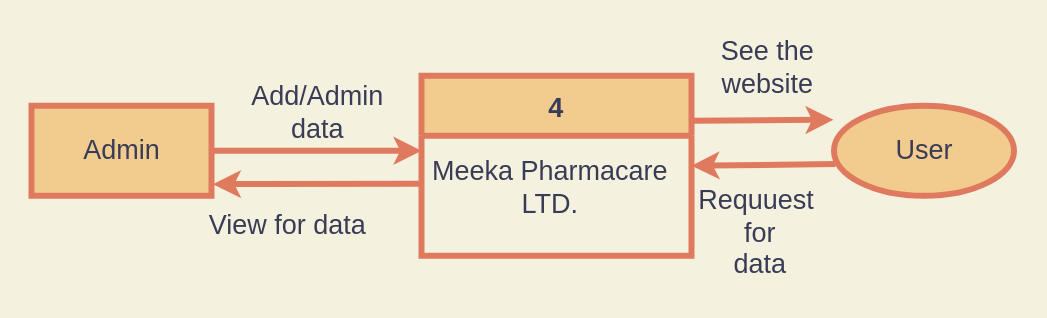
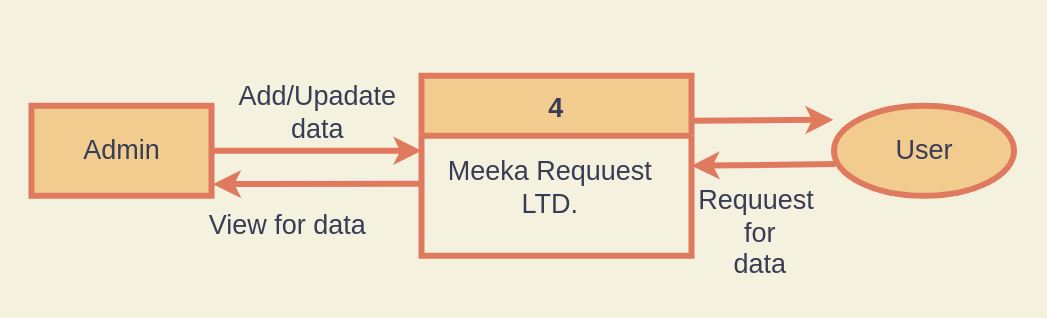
- <mxCell id="11" value="See the &lt;br&gt;website" style="text;html=1;align=center;verticalAlign=middle;resizable=0;points=[];autosize=1;fontSize=18;strokeWidth=4;fontColor=#393C56;" vertex="1" parent="1"><mxGeometry x="470.5" y="20" width="80" height="50" as="geometry" /></mxCell>
- <mxCell id="10" value="Add/Admin &lt;br&gt;data" style="text;html=1;align=center;verticalAlign=middle;resizable=0;points=[];autosize=1;fontSize=18;strokeWidth=4;fontColor=#393C56;" vertex="1" parent="1"><mxGeometry x="150.5" y="50" width="120" height="50" as="geometry" /></mxCell>
+ <mxCell id="10" value="Add/Upadate &lt;br&gt;data" style="text;html=1;align=center;verticalAlign=middle;resizable=0;points=[];autosize=1;fontSize=18;strokeWidth=4;fontColor=#393C56;" vertex="1" parent="1"><mxGeometry x="150.5" y="50" width="120" height="50" as="geometry" /></mxCell>
- <mxCell id="4" value="Meeka Pharmacare&lt;br&gt;LTD." style="text;html=1;align=center;verticalAlign=middle;resizable=0;points=[];autosize=1;fontSize=18;strokeWidth=4;fontColor=#393C56;" vertex="1" parent="3"><mxGeometry y="50" width="170" height="50" as="geometry" /></mxCell>
+ <mxCell id="4" value="Meeka Requuest&lt;br&gt;LTD." style="text;html=1;align=center;verticalAlign=middle;resizable=0;points=[];autosize=1;fontSize=18;strokeWidth=4;fontColor=#393C56;" vertex="1" parent="3"><mxGeometry y="50" width="170" height="50" as="geometry" /></mxCell>
